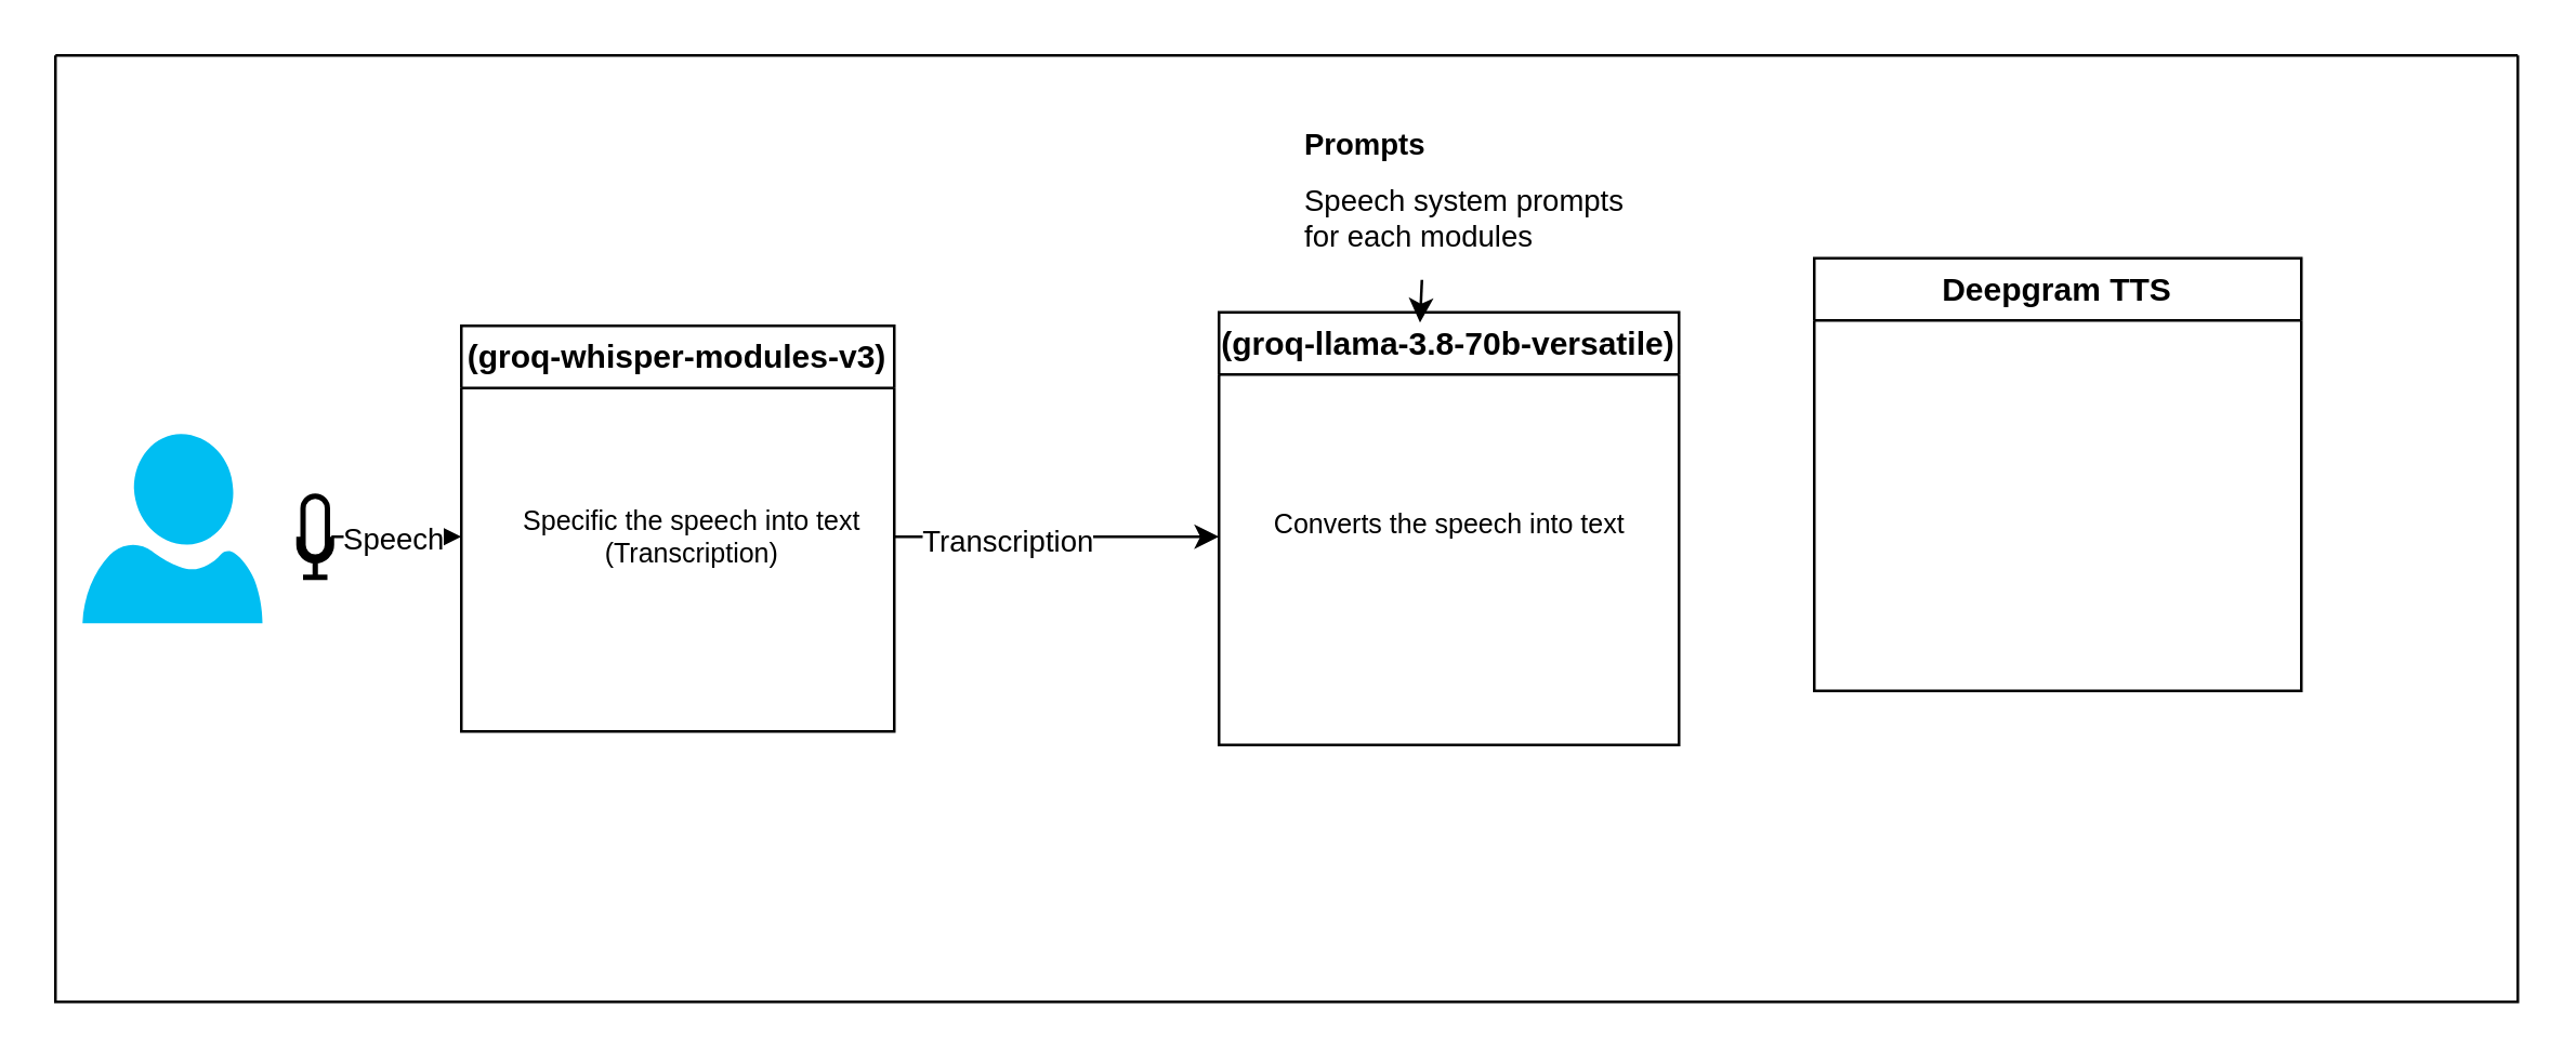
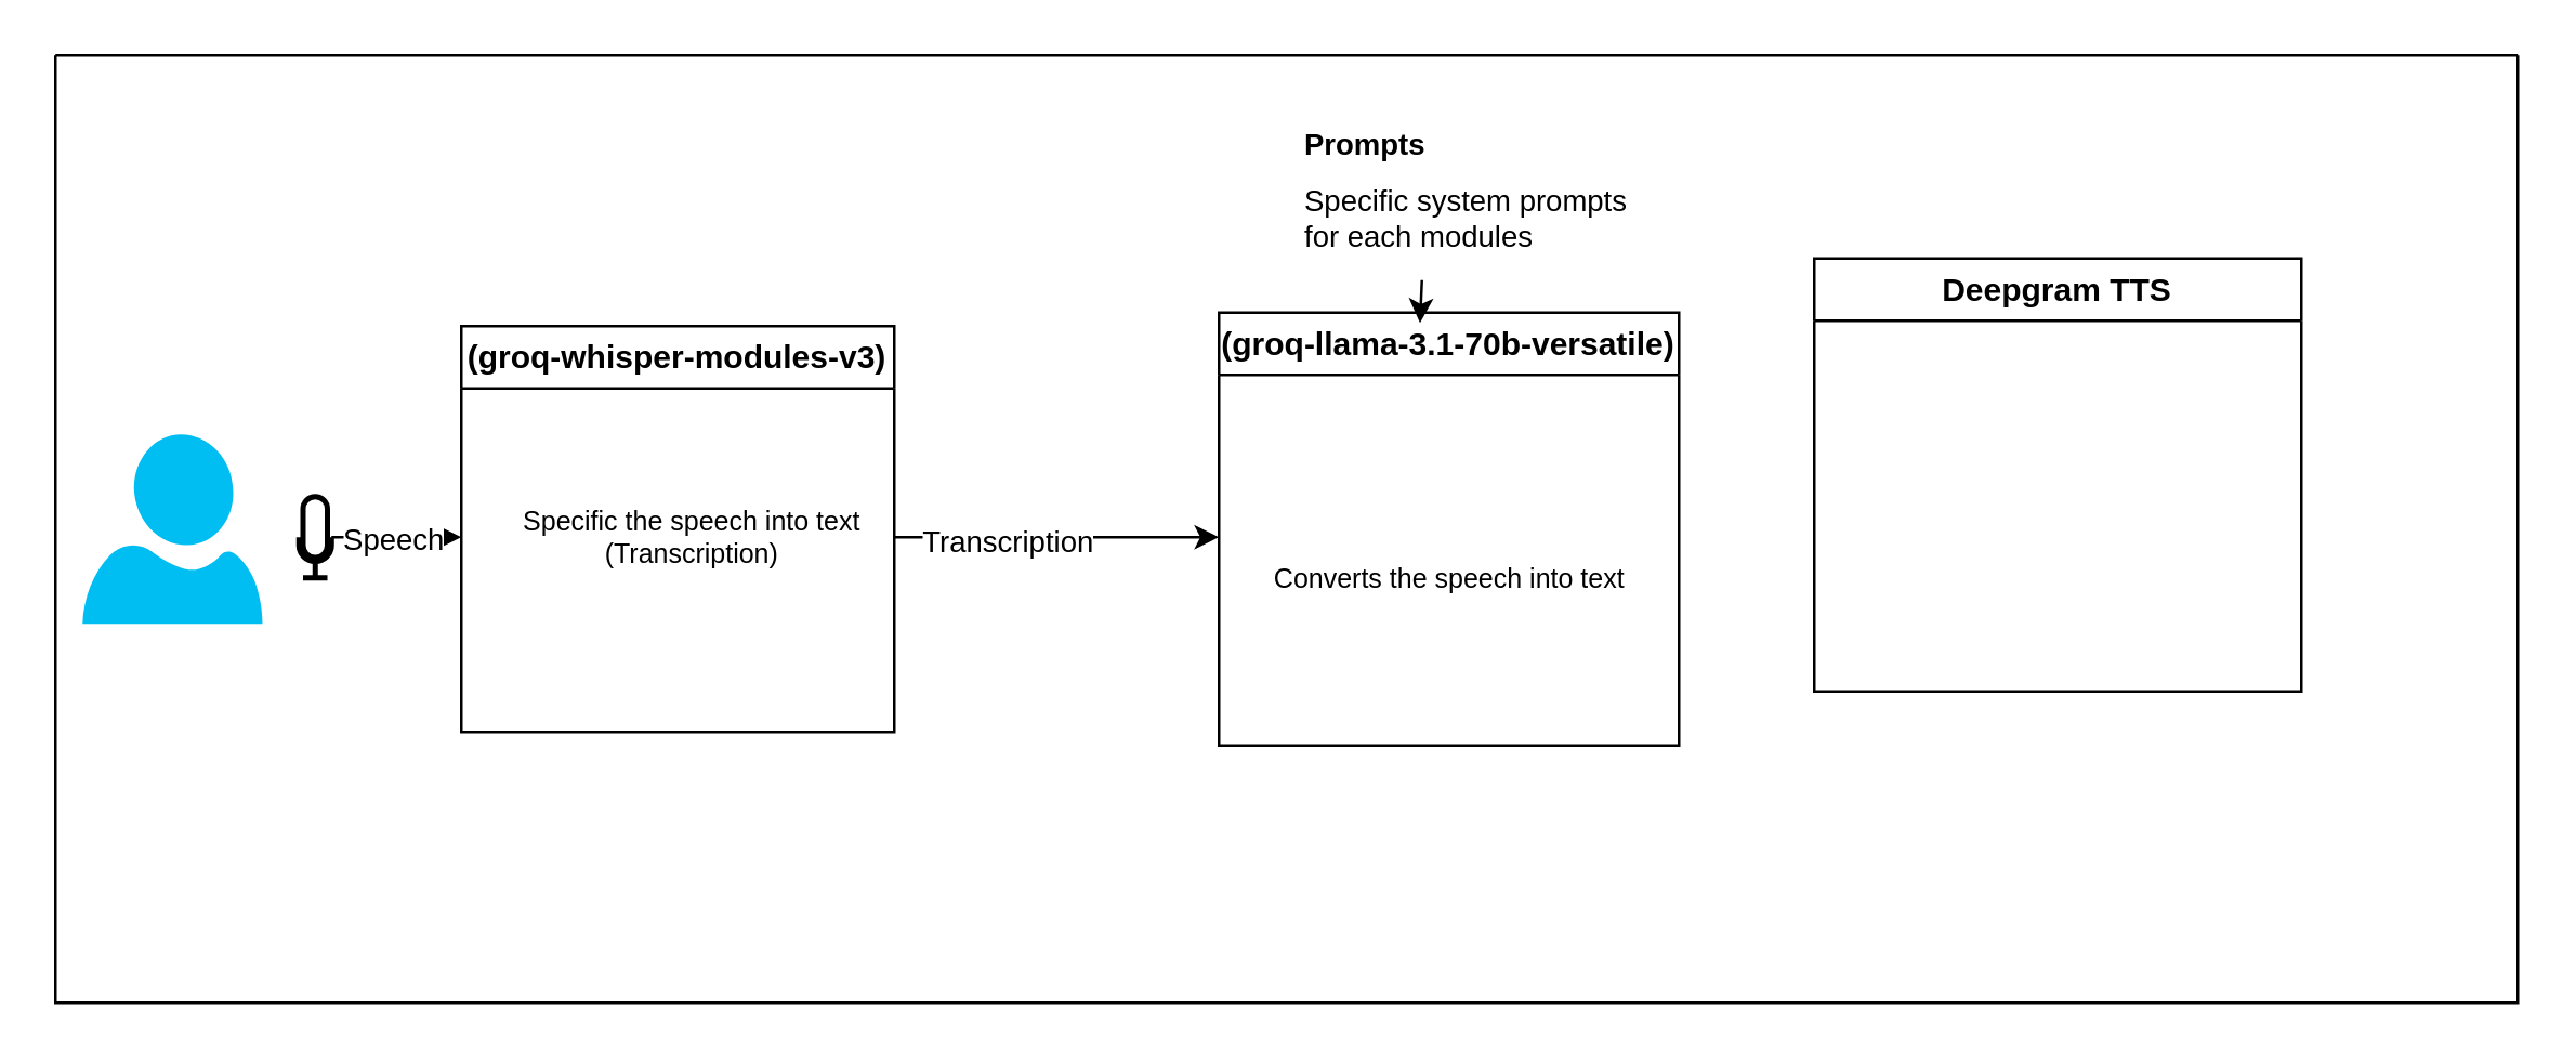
- <mxCell id="14" value="&lt;h1 style=&quot;margin-top: 0px; font-size: 11px;&quot;&gt;Prompts&lt;/h1&gt;&lt;div style=&quot;font-size: 11px;&quot;&gt;Speech system prompts for each modules&lt;/div&gt;" style="text;html=1;whiteSpace=wrap;overflow=hidden;rounded=0;fontSize=11;" vertex="1" parent="2"><mxGeometry x="460" y="20" width="125" height="80" as="geometry" /></mxCell>
+ <mxCell id="14" value="&lt;h1 style=&quot;margin-top: 0px; font-size: 11px;&quot;&gt;Prompts&lt;/h1&gt;&lt;div style=&quot;font-size: 11px;&quot;&gt;Specific system prompts for each modules&lt;/div&gt;" style="text;html=1;whiteSpace=wrap;overflow=hidden;rounded=0;fontSize=11;" vertex="1" parent="2"><mxGeometry x="460" y="20" width="125" height="80" as="geometry" /></mxCell>
- <mxCell id="11" value="(groq-llama-3.8-70b-versatile)" style="swimlane;whiteSpace=wrap;html=1;" vertex="1" parent="2"><mxGeometry x="430" y="95" width="170" height="160" as="geometry" /></mxCell>
+ <mxCell id="11" value="(groq-llama-3.1-70b-versatile)" style="swimlane;whiteSpace=wrap;html=1;" vertex="1" parent="2"><mxGeometry x="430" y="95" width="170" height="160" as="geometry" /></mxCell>
- <mxCell id="12" value="Converts the speech into text" style="text;html=1;align=center;verticalAlign=middle;resizable=0;points=[];autosize=1;strokeColor=none;fillColor=none;fontSize=10;" vertex="1" parent="11"><mxGeometry x="10" y="63" width="150" height="30" as="geometry" /></mxCell>
+ <mxCell id="12" value="Converts the speech into text" style="text;html=1;align=center;verticalAlign=middle;resizable=0;points=[];autosize=1;strokeColor=none;fillColor=none;fontSize=10;" vertex="1" parent="11"><mxGeometry x="10" y="83" width="150" height="30" as="geometry" /></mxCell>
